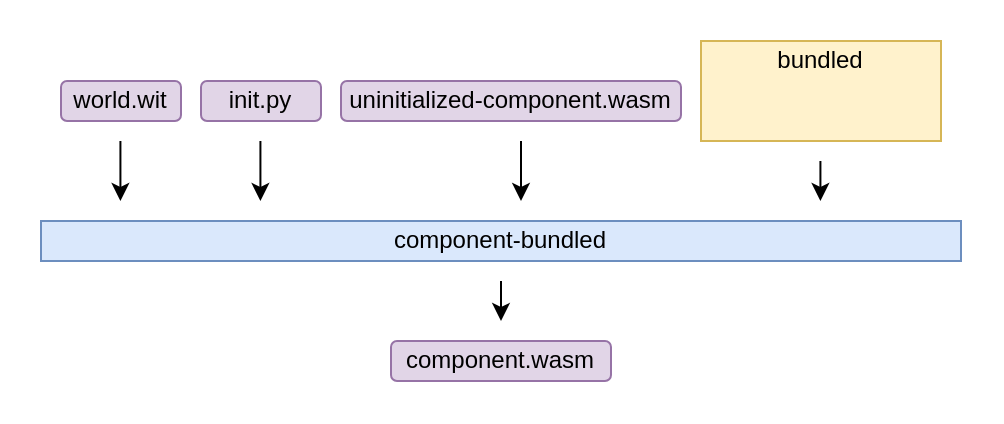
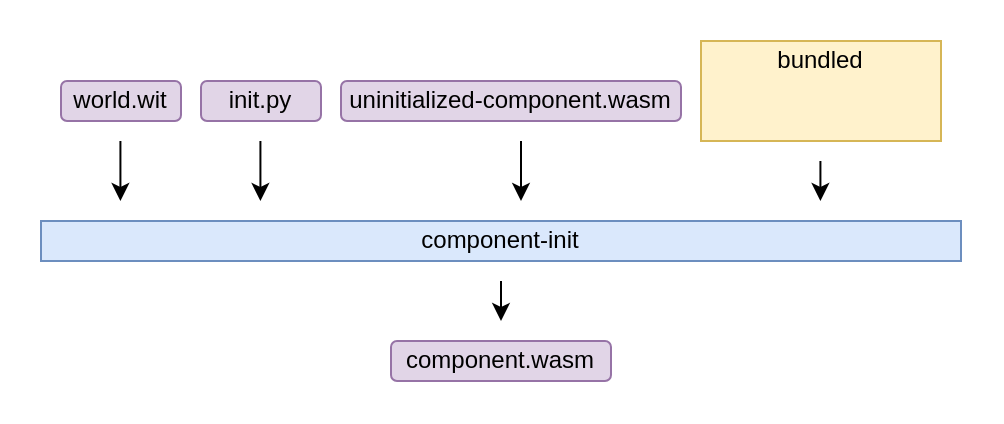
- <mxCell id="6" value="component-bundled" style="rounded=0;whiteSpace=wrap;html=1;fillColor=#dae8fc;strokeColor=#6c8ebf;" parent="1" vertex="1"><mxGeometry x="20" y="110" width="460" height="20" as="geometry" /></mxCell>
+ <mxCell id="6" value="component-init" style="rounded=0;whiteSpace=wrap;html=1;fillColor=#dae8fc;strokeColor=#6c8ebf;" parent="1" vertex="1"><mxGeometry x="20" y="110" width="460" height="20" as="geometry" /></mxCell>
